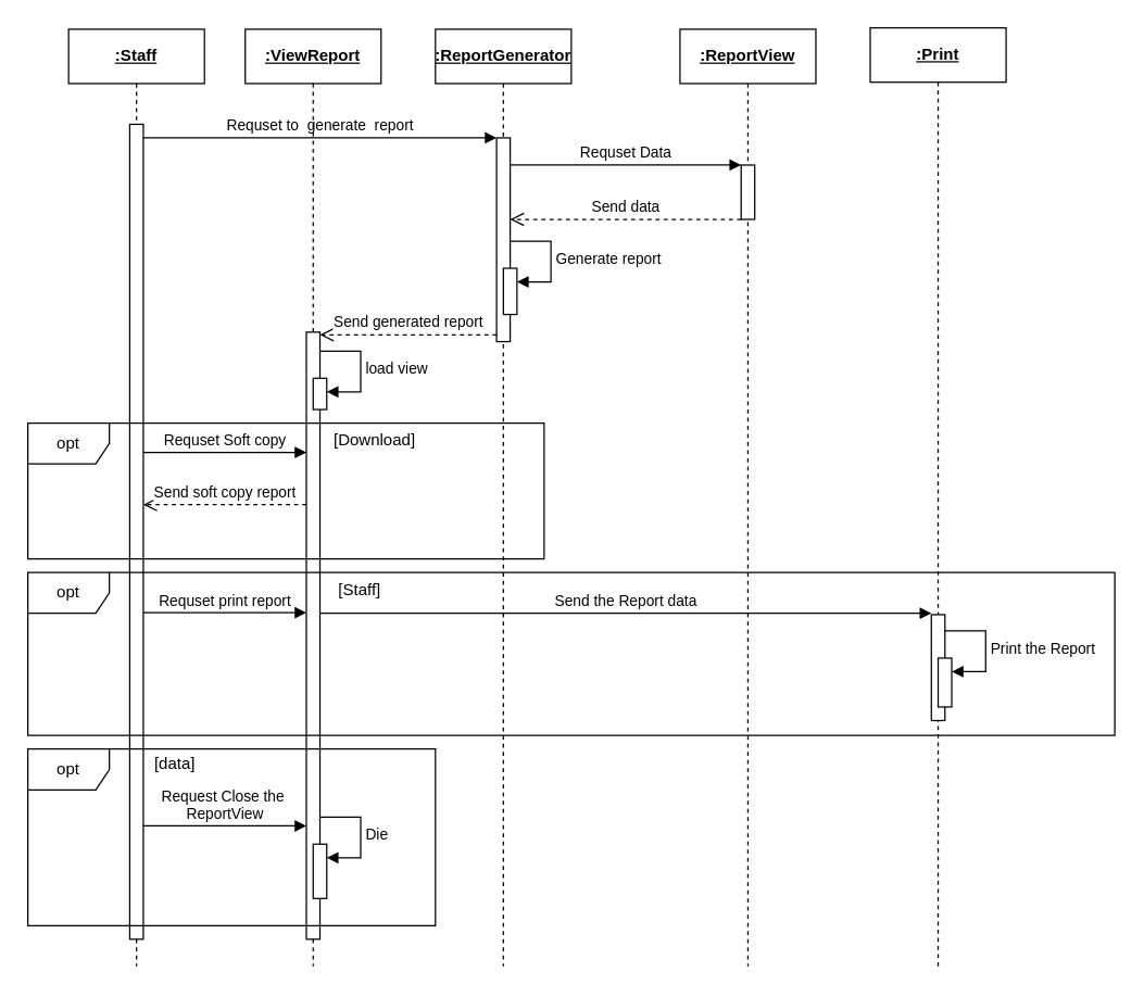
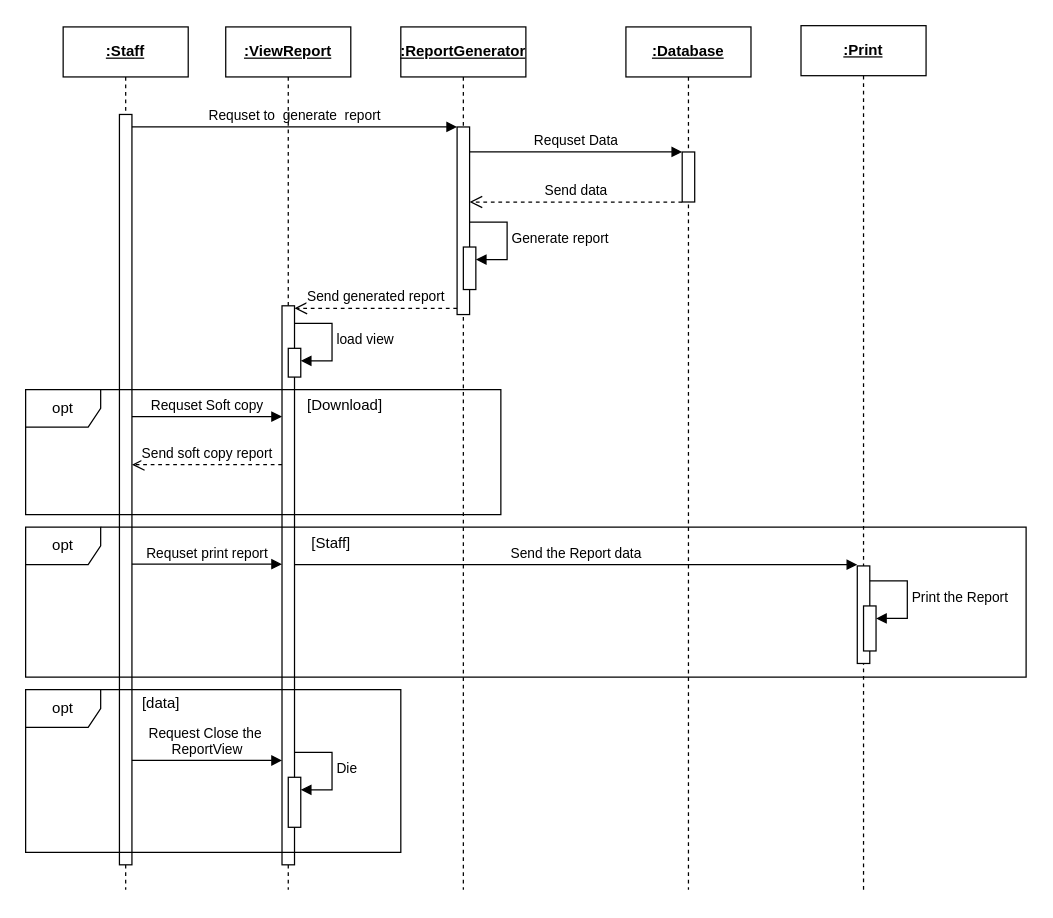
- <mxCell id="10" value="&lt;b&gt;&lt;u&gt;:ReportView&lt;/u&gt;&lt;/b&gt;" style="shape=umlLifeline;perimeter=lifelinePerimeter;whiteSpace=wrap;html=1;container=0;dropTarget=0;collapsible=0;recursiveResize=0;outlineConnect=0;portConstraint=eastwest;newEdgeStyle={&quot;edgeStyle&quot;:&quot;elbowEdgeStyle&quot;,&quot;elbow&quot;:&quot;vertical&quot;,&quot;curved&quot;:0,&quot;rounded&quot;:0};" vertex="1" parent="1"><mxGeometry x="500" y="21" width="100" height="690" as="geometry" /></mxCell>
+ <mxCell id="10" value="&lt;b&gt;&lt;u&gt;:Database&lt;/u&gt;&lt;/b&gt;" style="shape=umlLifeline;perimeter=lifelinePerimeter;whiteSpace=wrap;html=1;container=0;dropTarget=0;collapsible=0;recursiveResize=0;outlineConnect=0;portConstraint=eastwest;newEdgeStyle={&quot;edgeStyle&quot;:&quot;elbowEdgeStyle&quot;,&quot;elbow&quot;:&quot;vertical&quot;,&quot;curved&quot;:0,&quot;rounded&quot;:0};" vertex="1" parent="1"><mxGeometry x="500" y="21" width="100" height="690" as="geometry" /></mxCell>
